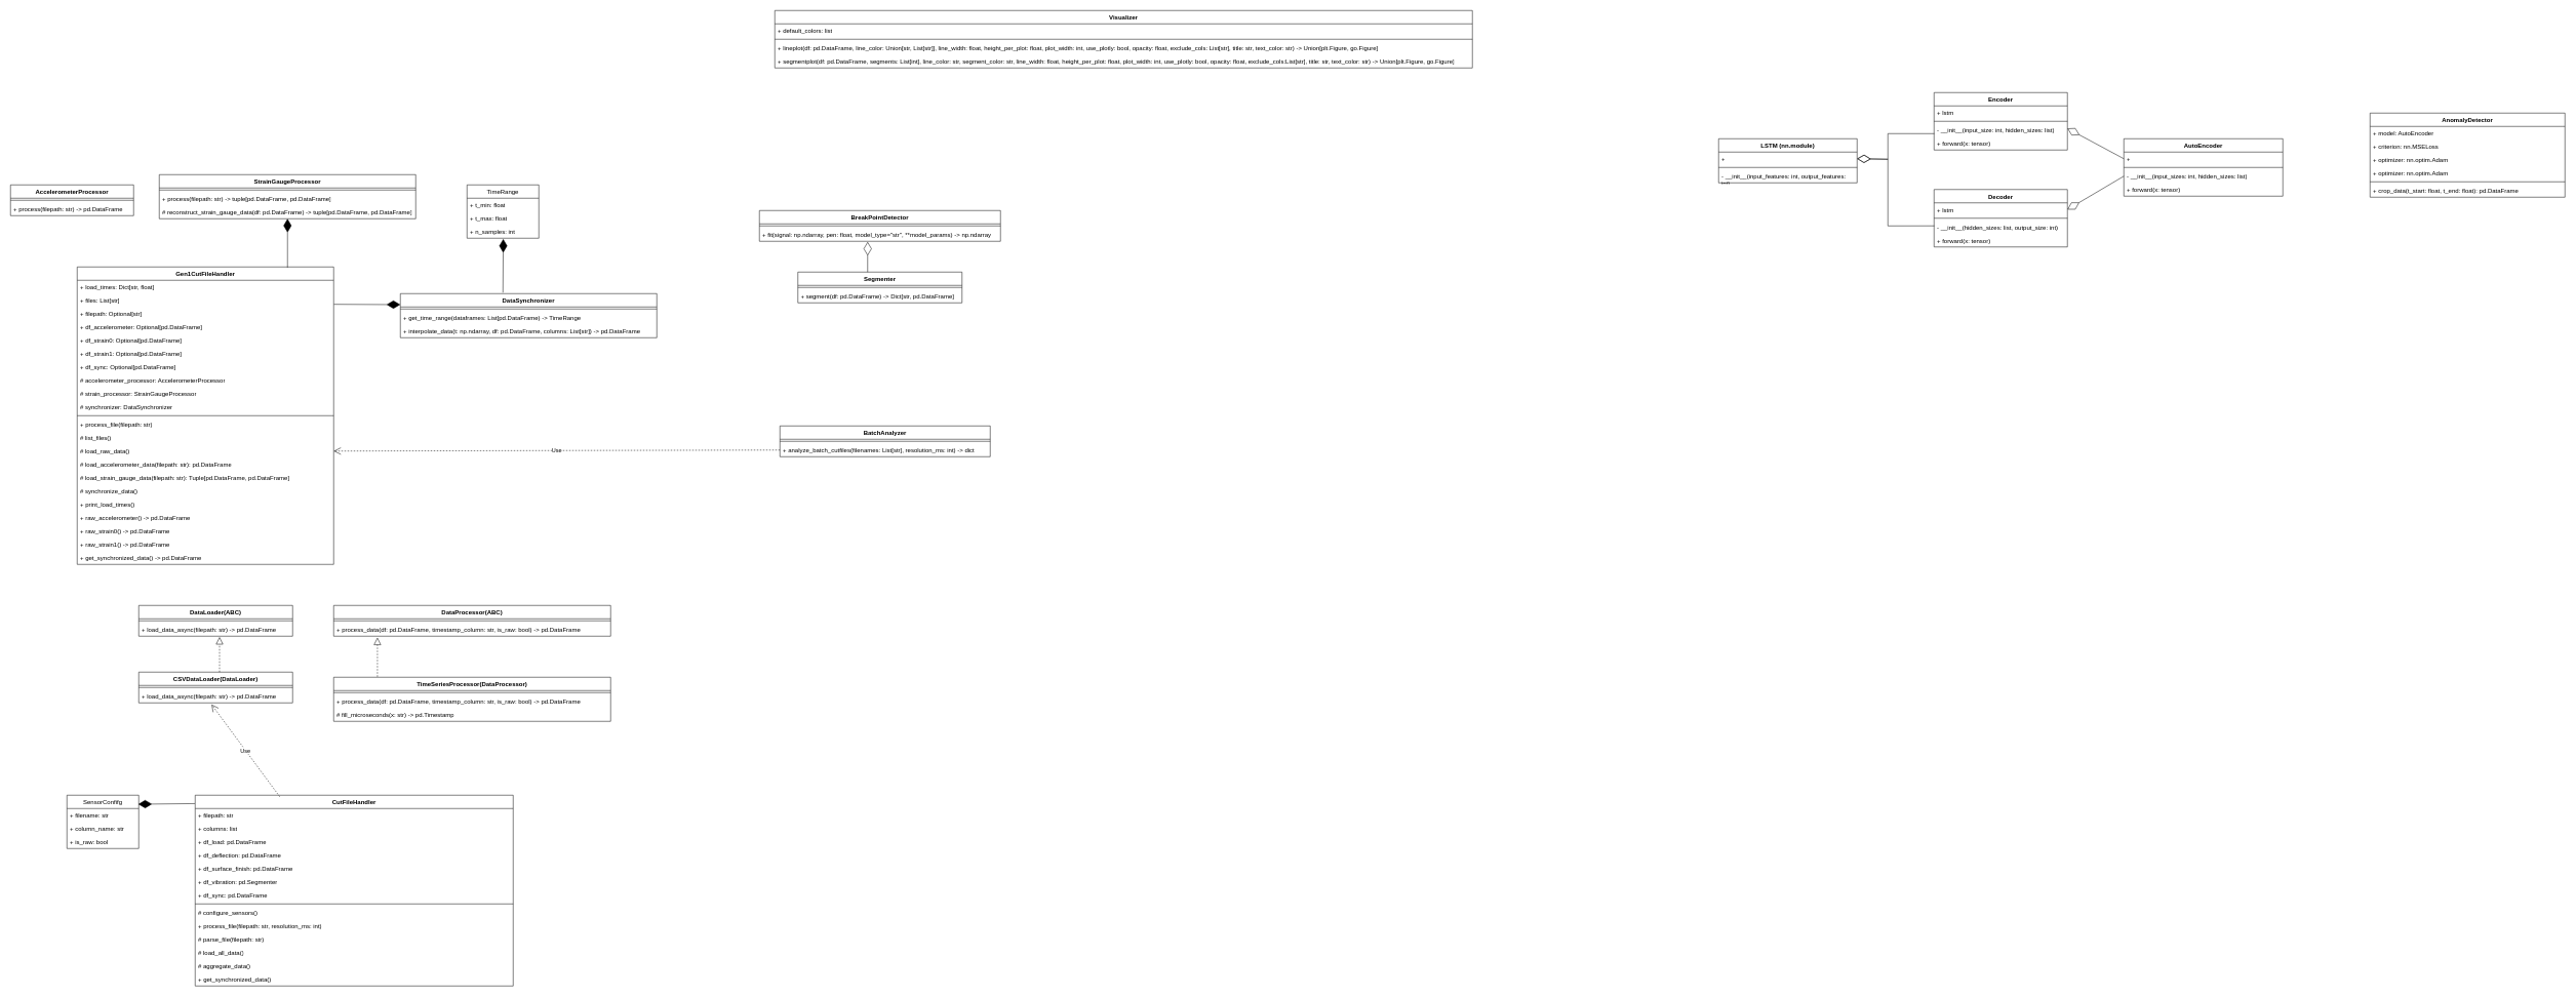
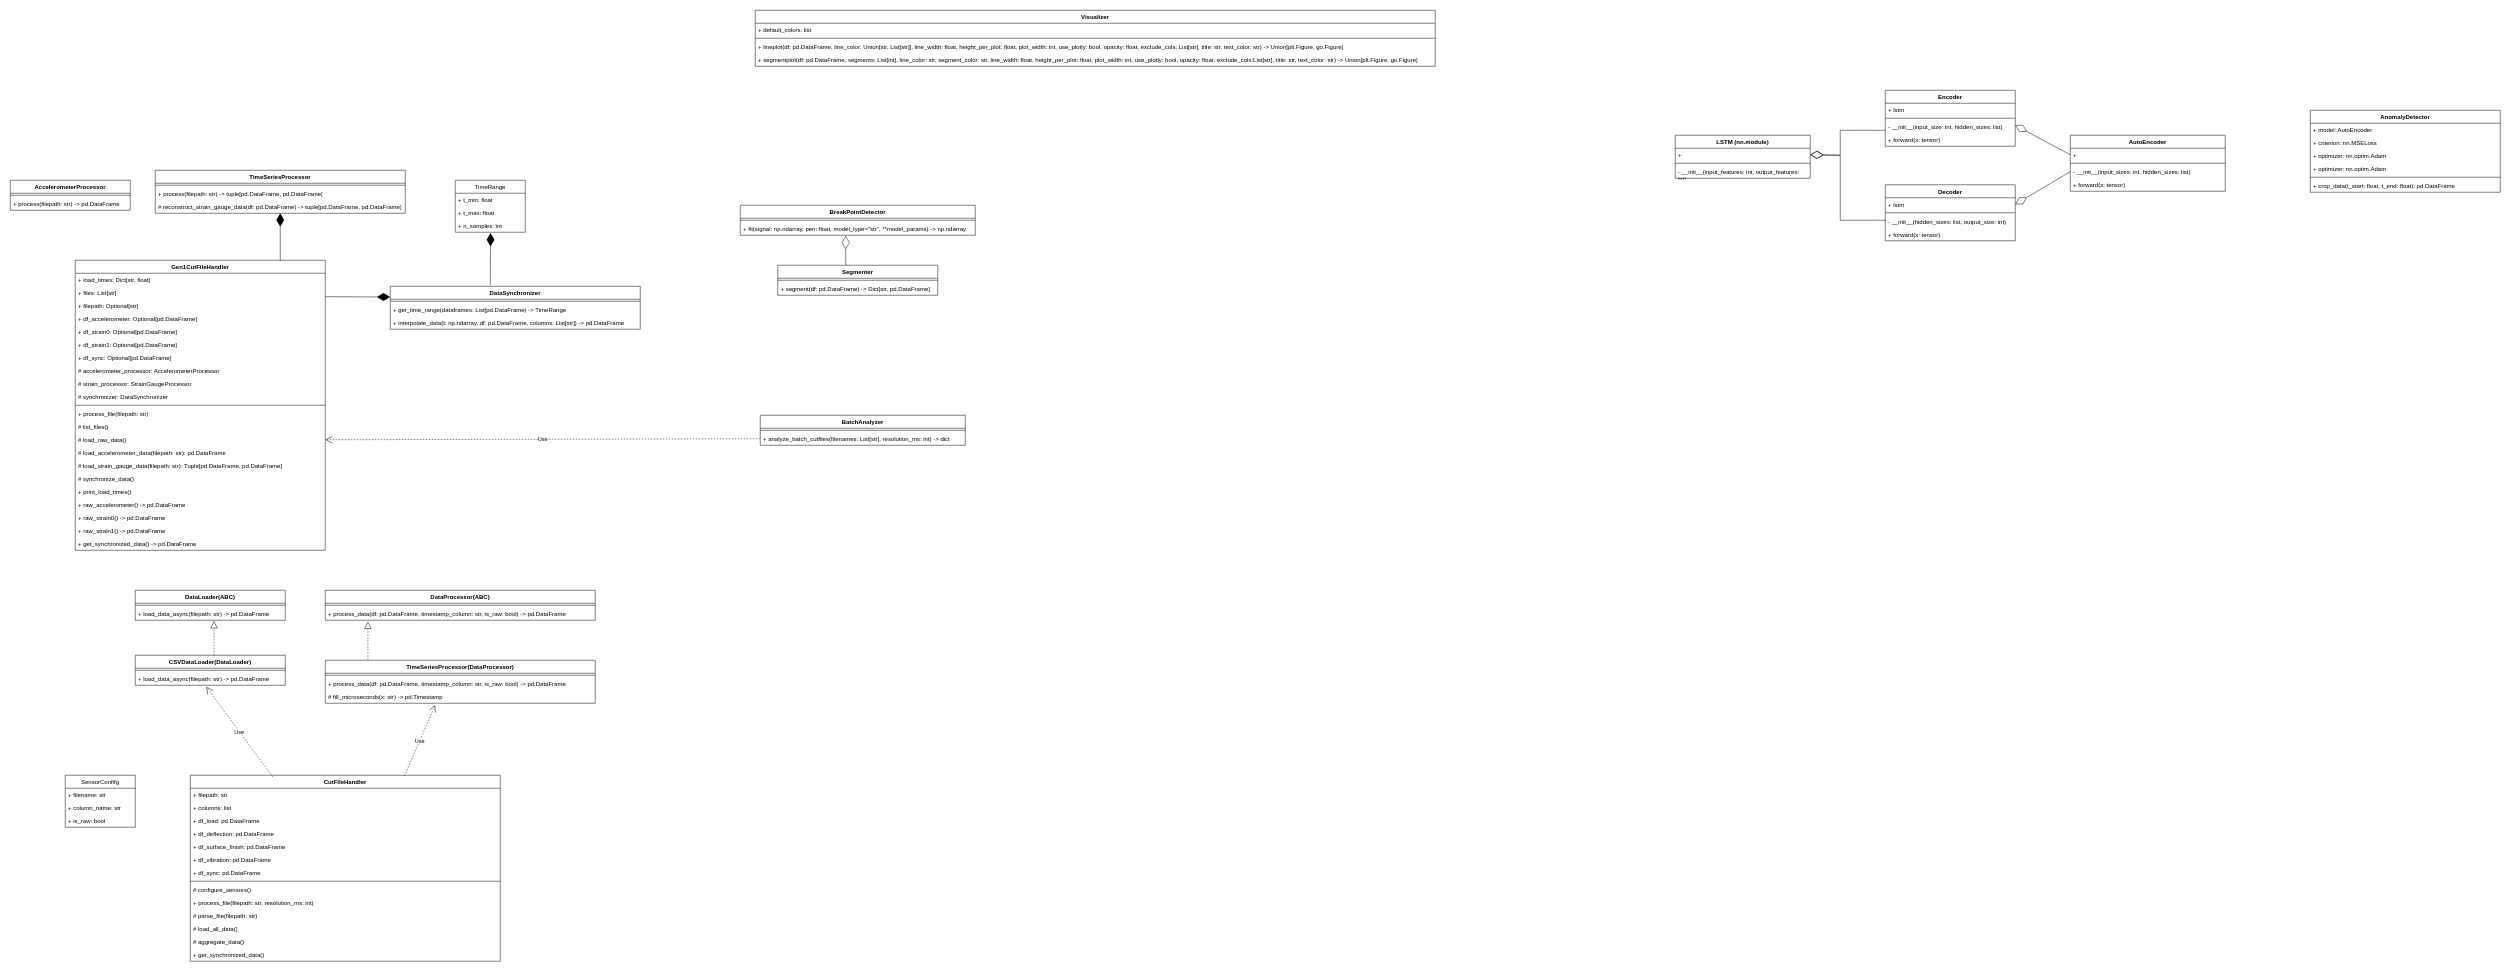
- <mxCell id="82" value="StrainGaugeProcessor" style="swimlane;fontStyle=1;align=center;verticalAlign=top;childLayout=stackLayout;horizontal=1;startSize=26;horizontalStack=0;resizeParent=1;resizeParentMax=0;resizeLast=0;collapsible=1;marginBottom=0;whiteSpace=wrap;html=1;" parent="1" vertex="1"><mxGeometry x="310" y="340" width="500" height="86" as="geometry" /></mxCell>
+ <mxCell id="82" value="TimeSeriesProcessor" style="swimlane;fontStyle=1;align=center;verticalAlign=top;childLayout=stackLayout;horizontal=1;startSize=26;horizontalStack=0;resizeParent=1;resizeParentMax=0;resizeLast=0;collapsible=1;marginBottom=0;whiteSpace=wrap;html=1;" parent="1" vertex="1"><mxGeometry x="310" y="340" width="500" height="86" as="geometry" /></mxCell>
+ <mxCell id="111" value="Use" style="endArrow=open;endSize=12;dashed=1;html=1;rounded=0;entryX=0.407;entryY=1.136;entryDx=0;entryDy=0;entryPerimeter=0;exitX=0.691;exitY=0.004;exitDx=0;exitDy=0;exitPerimeter=0;" parent="1" source="25" target="109" edge="1"><mxGeometry width="160" relative="1" as="geometry"><mxPoint x="773.1" y="1559.93" as="sourcePoint" /><mxPoint x="640.1" y="1379.93" as="targetPoint" /></mxGeometry></mxCell>
- <mxCell id="112" value="" style="endArrow=diamondThin;endFill=1;endSize=24;html=1;rounded=0;entryX=0.993;entryY=0.169;entryDx=0;entryDy=0;entryPerimeter=0;exitX=-0.001;exitY=0.044;exitDx=0;exitDy=0;exitPerimeter=0;" parent="1" source="25" target="93" edge="1"><mxGeometry width="160" relative="1" as="geometry"><mxPoint x="510" y="1470" as="sourcePoint" /><mxPoint x="670" y="1470" as="targetPoint" /></mxGeometry></mxCell>
- <mxCell id="31" value="+ df_vibration: pd.Segmenter" style="text;strokeColor=none;fillColor=none;align=left;verticalAlign=top;spacingLeft=4;spacingRight=4;overflow=hidden;rotatable=0;points=[[0,0.5],[1,0.5]];portConstraint=eastwest;whiteSpace=wrap;html=1;" parent="25" vertex="1"><mxGeometry y="156" width="620" height="26" as="geometry" /></mxCell>
+ <mxCell id="31" value="+ df_vibration: pd.DataFrame" style="text;strokeColor=none;fillColor=none;align=left;verticalAlign=top;spacingLeft=4;spacingRight=4;overflow=hidden;rotatable=0;points=[[0,0.5],[1,0.5]];portConstraint=eastwest;whiteSpace=wrap;html=1;" parent="25" vertex="1"><mxGeometry y="156" width="620" height="26" as="geometry" /></mxCell>
